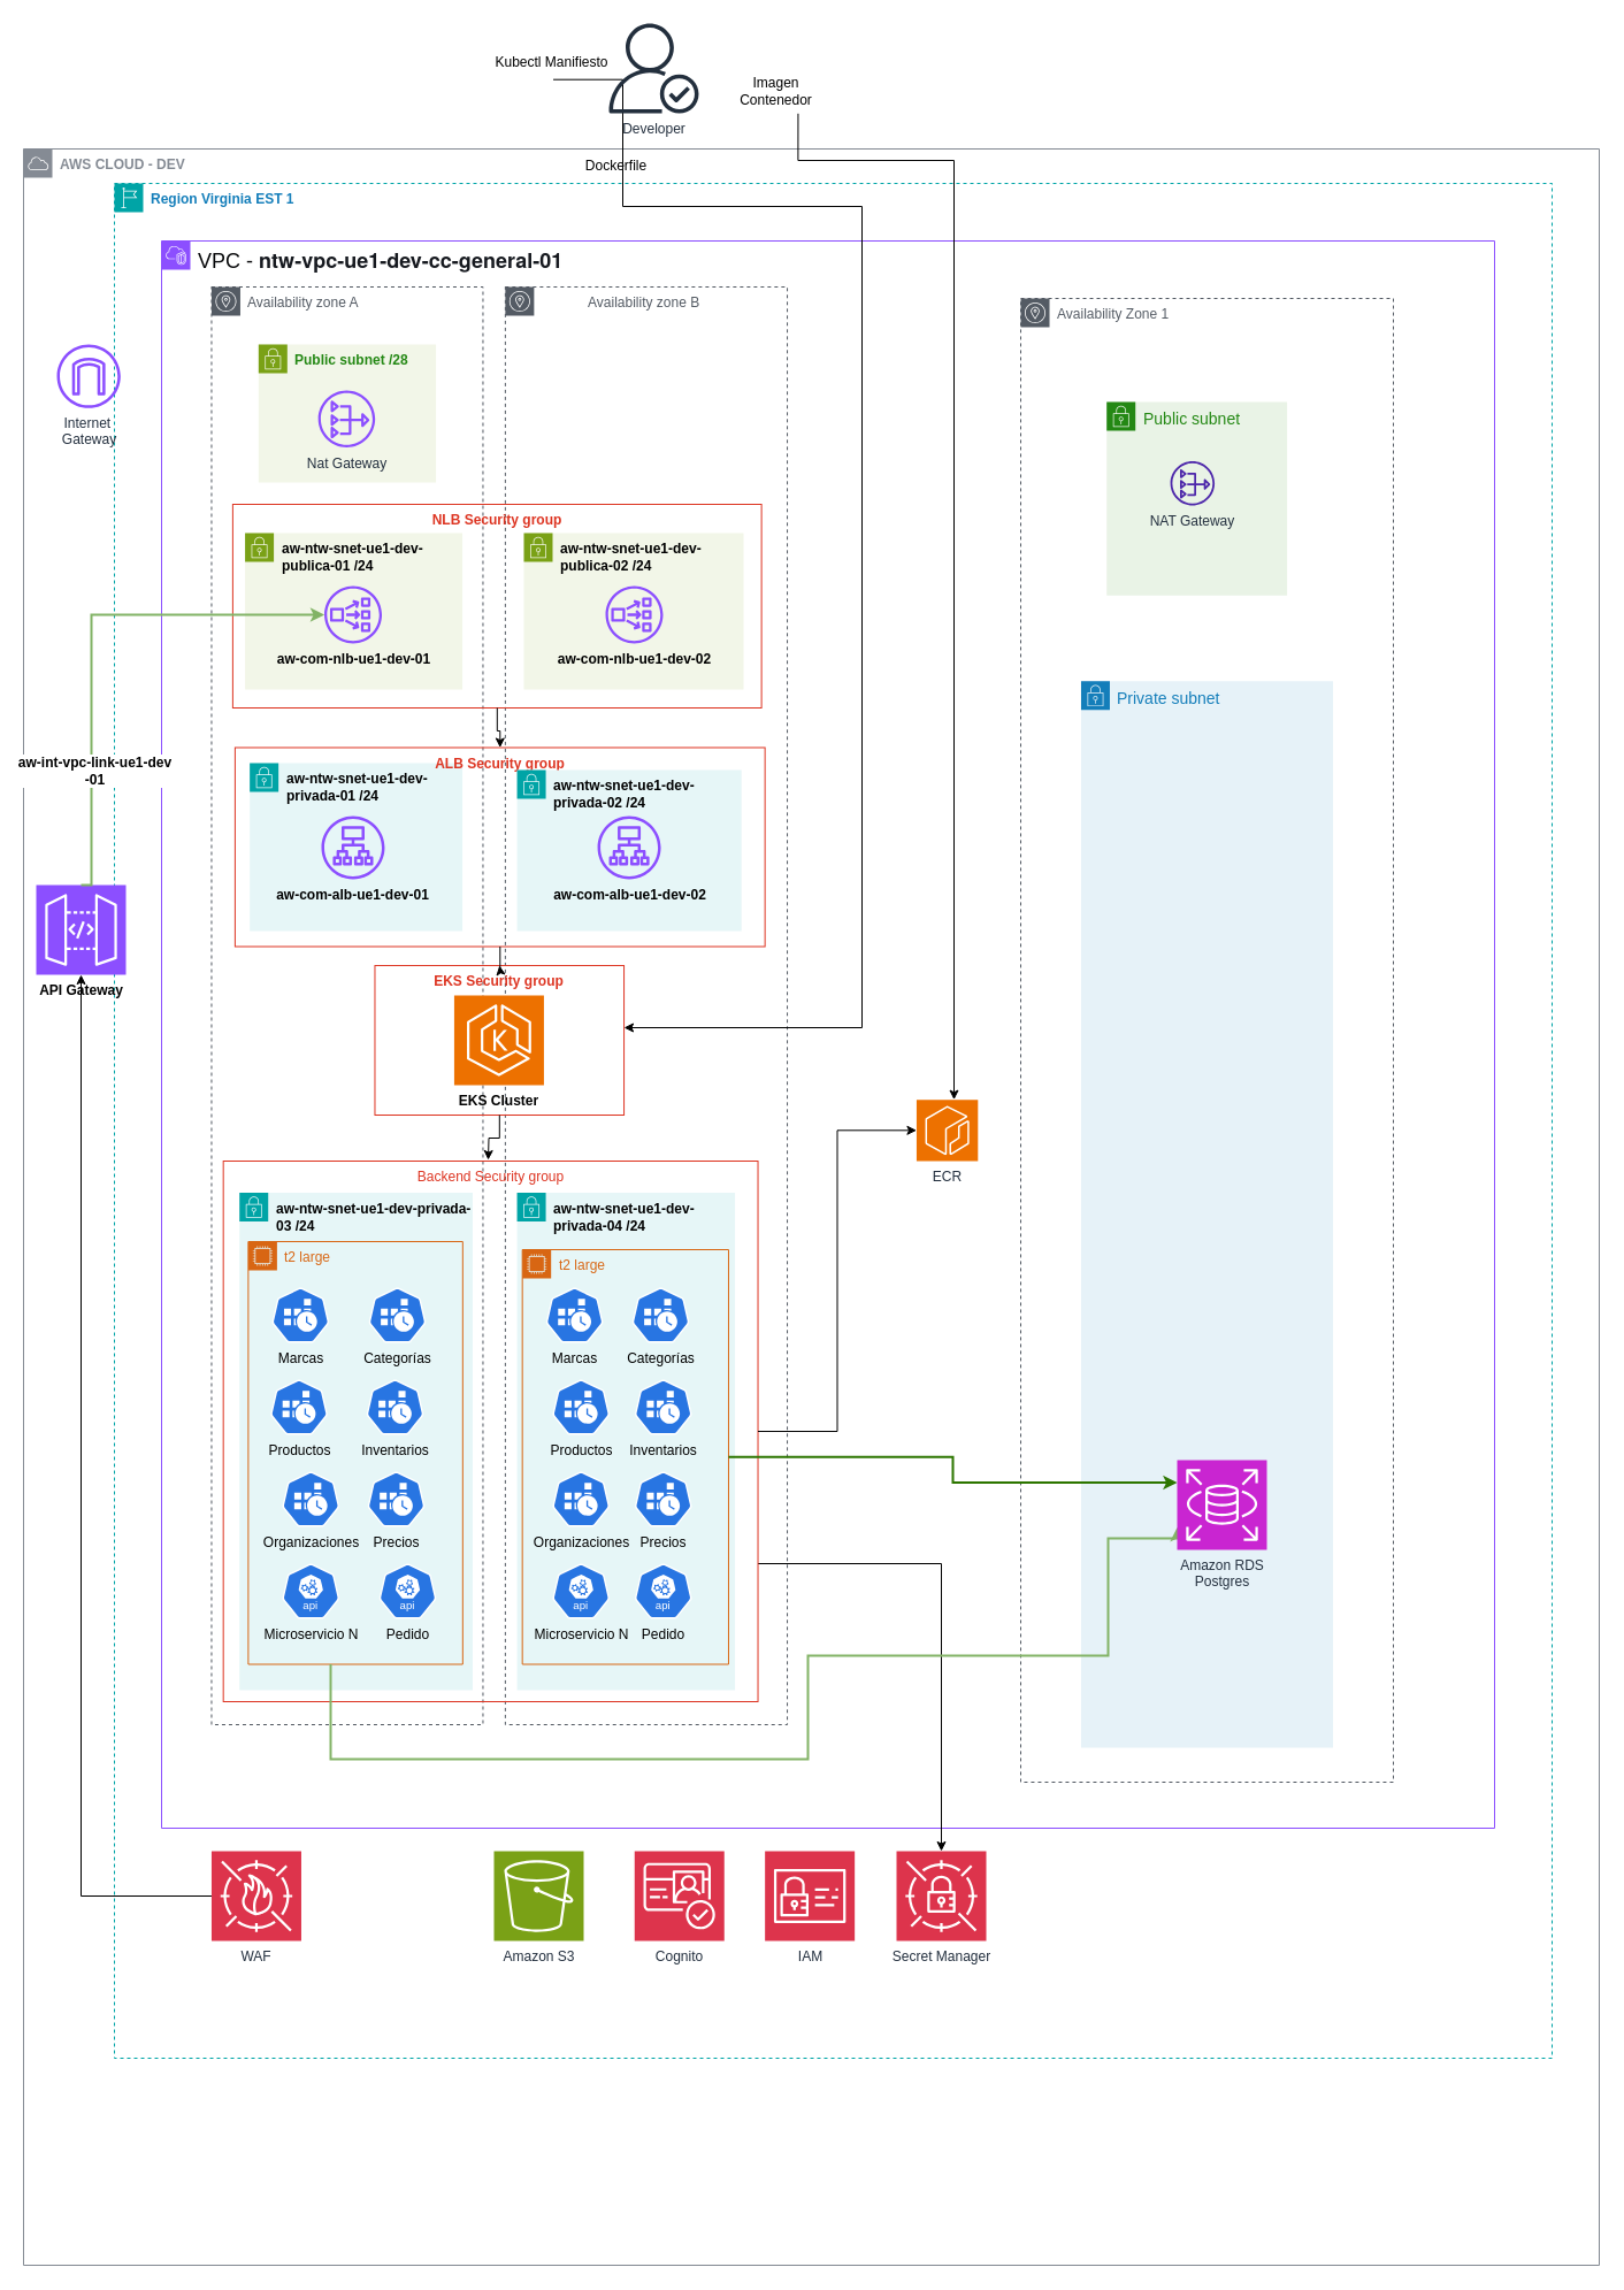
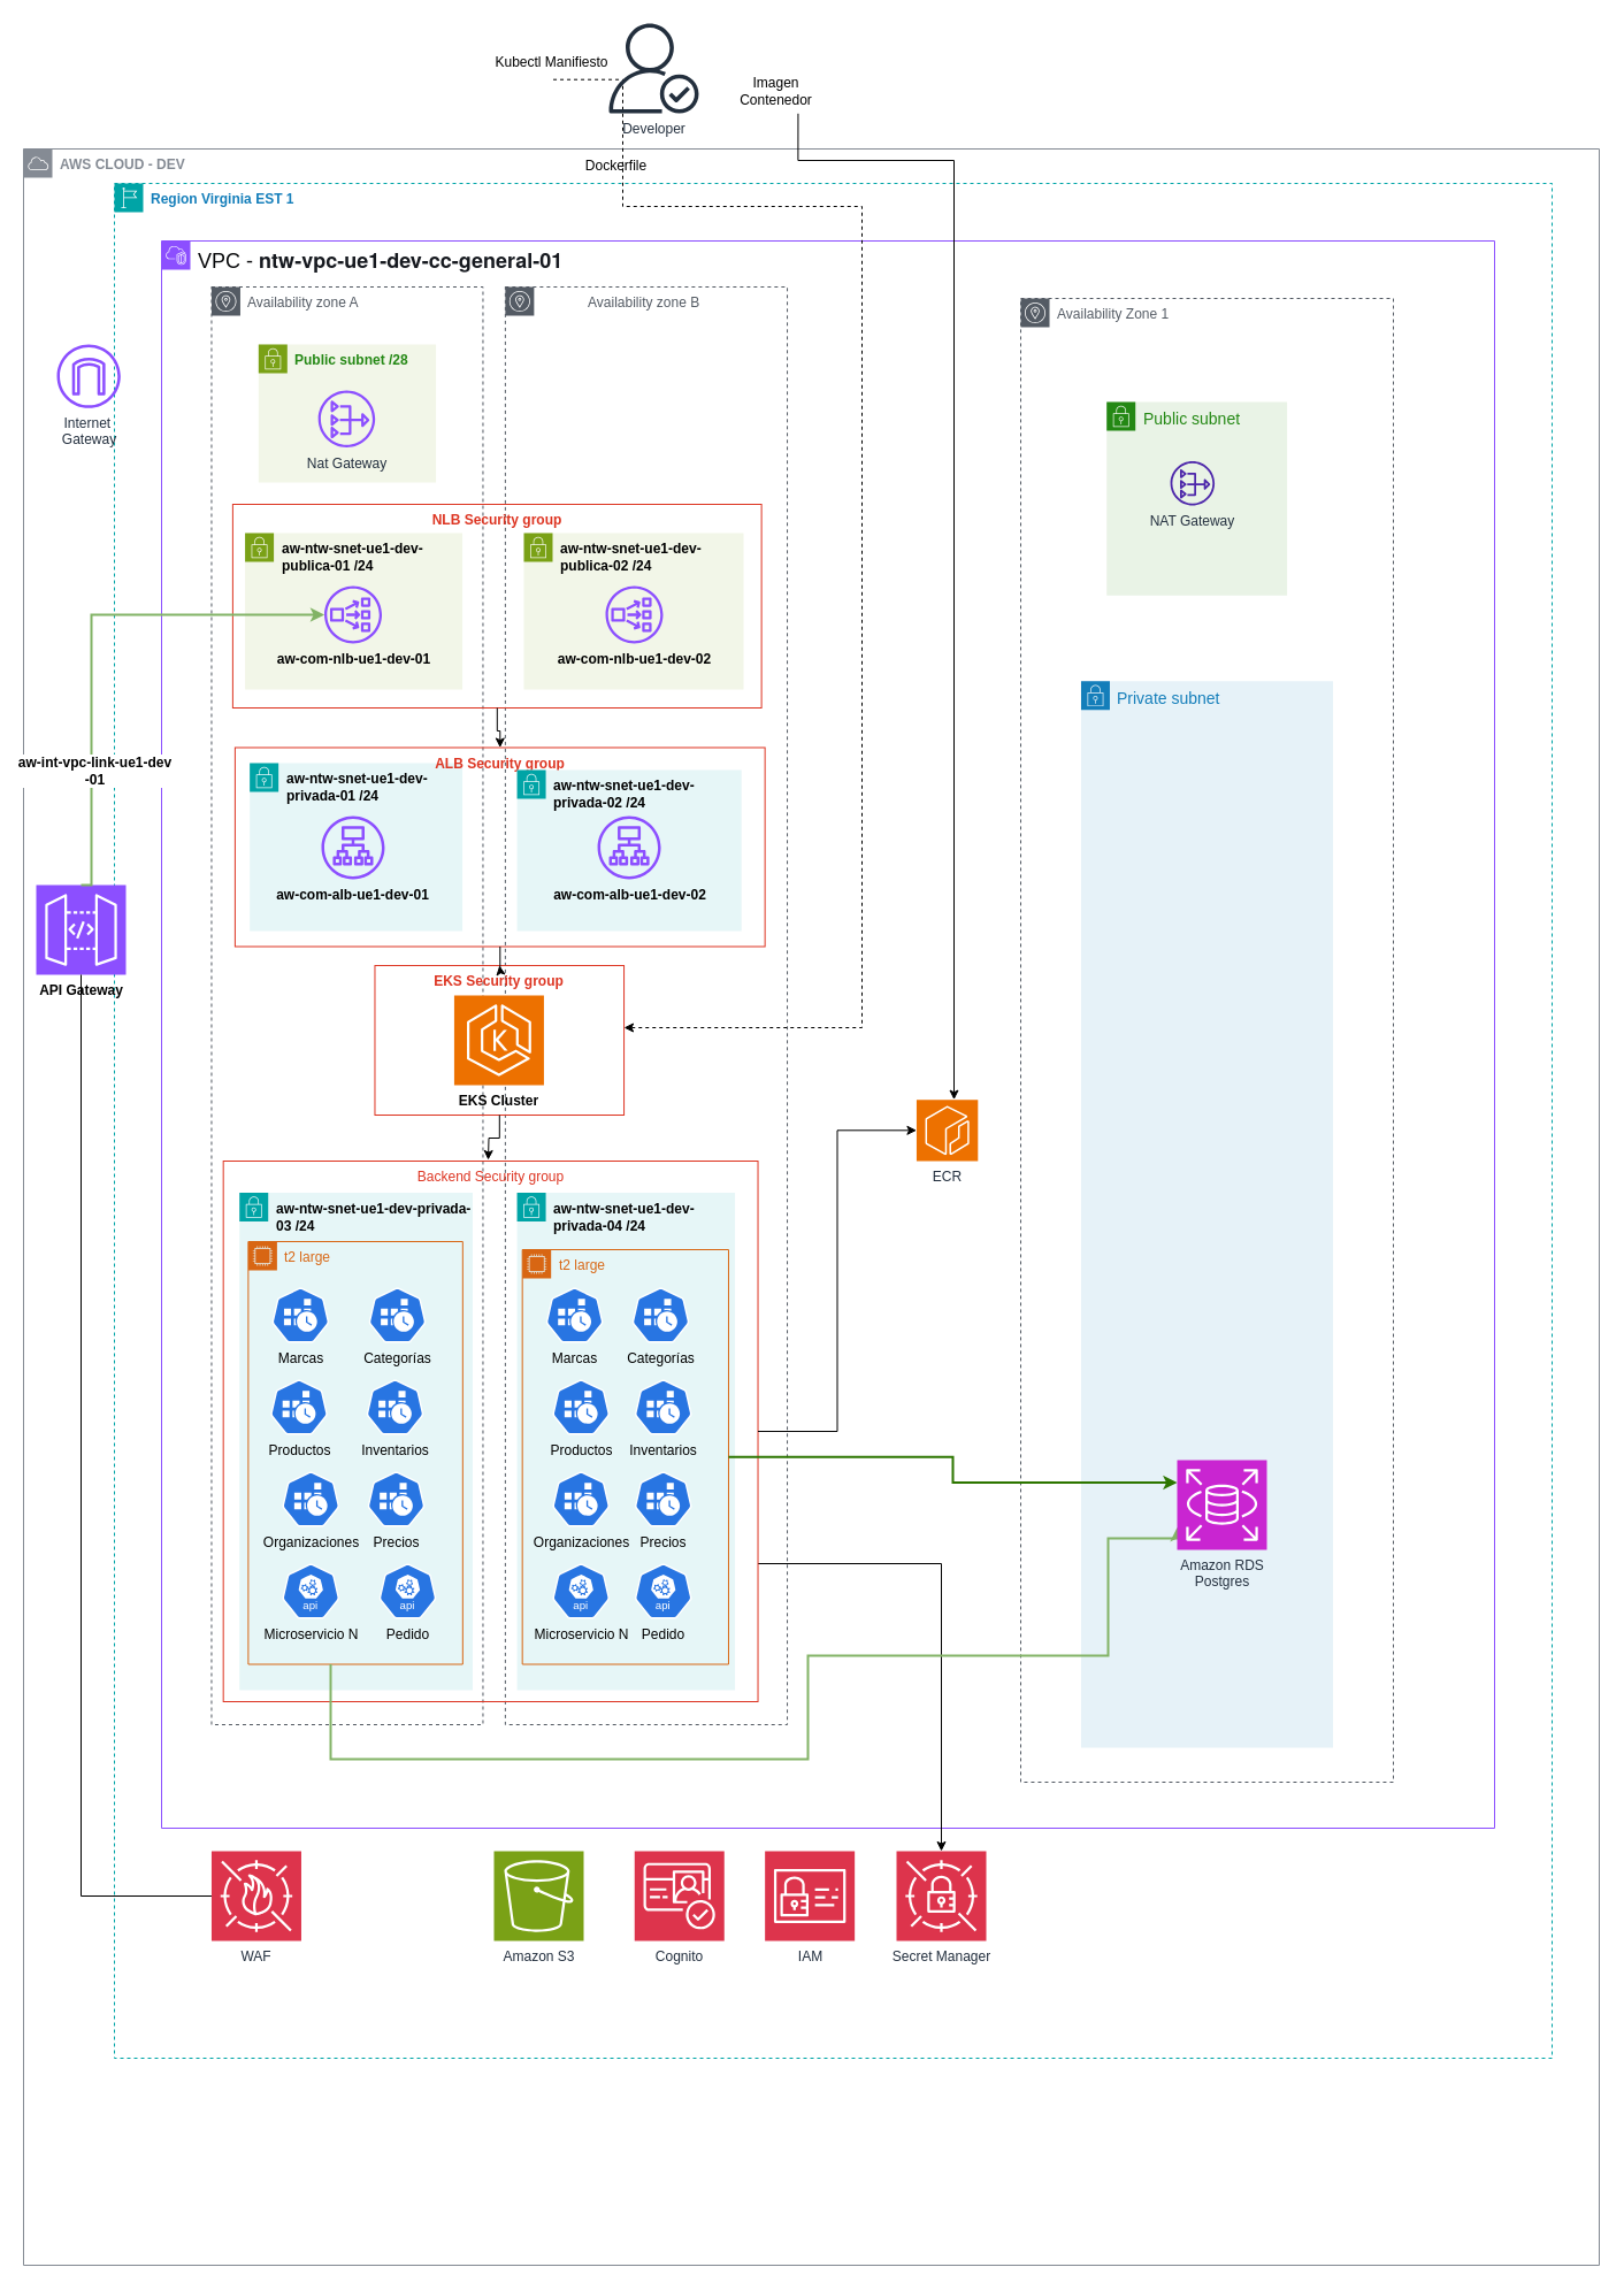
- <mxCell id="65" style="edgeStyle=orthogonalEdgeStyle;rounded=0;orthogonalLoop=1;jettySize=auto;html=1;dashed=0;exitX=0.513;exitY=0.99;exitDx=0;exitDy=0;exitPerimeter=0;" parent="1" source="69" target="23" edge="1"><mxGeometry relative="1" as="geometry"><Array as="points"><mxPoint x="541" y="69" /><mxPoint x="541" y="179" /><mxPoint x="749" y="179" /><mxPoint x="749" y="893" /></Array><mxPoint x="549" y="59" as="sourcePoint" /></mxGeometry></mxCell>
+ <mxCell id="65" style="edgeStyle=orthogonalEdgeStyle;rounded=0;orthogonalLoop=1;jettySize=auto;html=1;dashed=1;exitX=0.513;exitY=0.99;exitDx=0;exitDy=0;exitPerimeter=0;" parent="1" source="69" target="23" edge="1"><mxGeometry relative="1" as="geometry"><Array as="points"><mxPoint x="541" y="69" /><mxPoint x="541" y="179" /><mxPoint x="749" y="179" /><mxPoint x="749" y="893" /></Array><mxPoint x="549" y="59" as="sourcePoint" /></mxGeometry></mxCell>
- <mxCell id="64" style="edgeStyle=orthogonalEdgeStyle;rounded=0;orthogonalLoop=1;jettySize=auto;html=1;entryX=0.5;entryY=1;entryDx=0;entryDy=0;entryPerimeter=0;" edge="1" parent="3" source="54" target="61"><mxGeometry relative="1" as="geometry" /></mxCell>
+ <mxCell id="64" style="edgeStyle=orthogonalEdgeStyle;rounded=0;orthogonalLoop=1;jettySize=auto;html=1;entryX=0.5;entryY=1;entryDx=0;entryDy=0;entryPerimeter=0;endArrow=none;" edge="1" parent="3" source="54" target="61"><mxGeometry relative="1" as="geometry" /></mxCell>
